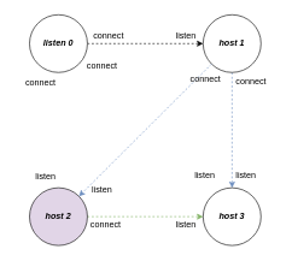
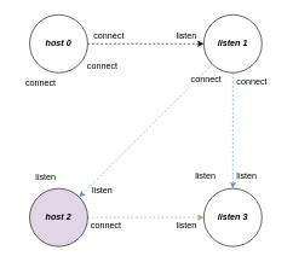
- <mxCell id="3" value="&lt;b&gt;&lt;i&gt;listen 0&lt;/i&gt;&lt;/b&gt;" style="ellipse;whiteSpace=wrap;html=1;aspect=fixed;" vertex="1" parent="1"><mxGeometry x="40" y="20" width="80" height="80" as="geometry" /></mxCell>
+ <mxCell id="3" value="&lt;b&gt;&lt;i&gt;host 0&lt;/i&gt;&lt;/b&gt;" style="ellipse;whiteSpace=wrap;html=1;aspect=fixed;" vertex="1" parent="1"><mxGeometry x="40" y="20" width="80" height="80" as="geometry" /></mxCell>
- <mxCell id="5" value="&lt;b&gt;&lt;i&gt;host 1&lt;/i&gt;&lt;/b&gt;" style="ellipse;whiteSpace=wrap;html=1;aspect=fixed;" vertex="1" parent="1"><mxGeometry x="280" y="20" width="80" height="80" as="geometry" /></mxCell>
+ <mxCell id="5" value="&lt;b&gt;&lt;i&gt;listen 1&lt;/i&gt;&lt;/b&gt;" style="ellipse;whiteSpace=wrap;html=1;aspect=fixed;" vertex="1" parent="1"><mxGeometry x="280" y="20" width="80" height="80" as="geometry" /></mxCell>
- <mxCell id="8" value="&lt;b&gt;&lt;i&gt;host 3&lt;/i&gt;&lt;/b&gt;" style="ellipse;whiteSpace=wrap;html=1;aspect=fixed;" vertex="1" parent="1"><mxGeometry x="280" y="260" width="80" height="80" as="geometry" /></mxCell>
+ <mxCell id="8" value="&lt;b&gt;&lt;i&gt;listen 3&lt;/i&gt;&lt;/b&gt;" style="ellipse;whiteSpace=wrap;html=1;aspect=fixed;" vertex="1" parent="1"><mxGeometry x="280" y="260" width="80" height="80" as="geometry" /></mxCell>
